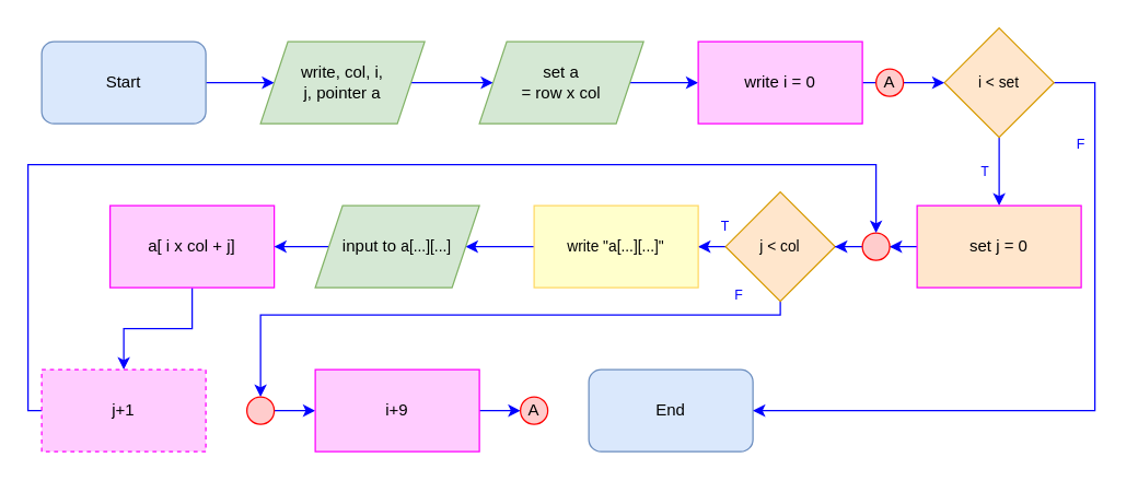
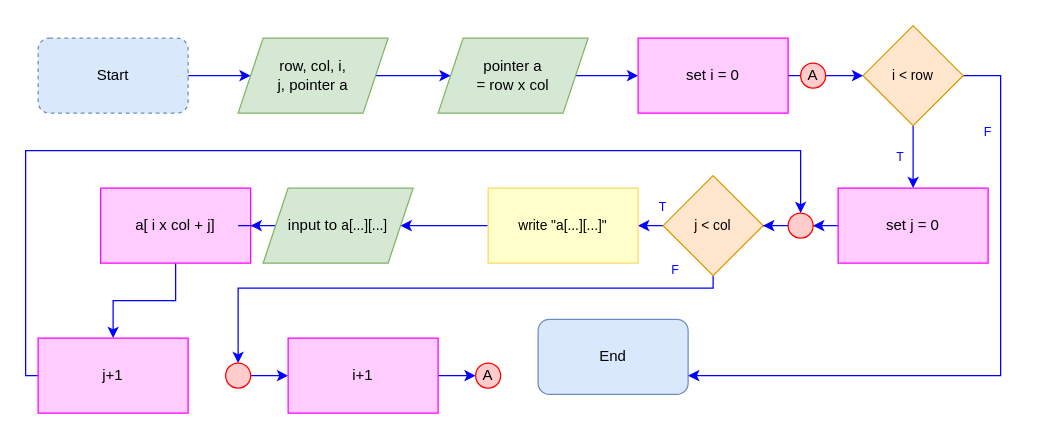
- <mxCell id="3" value="Start" style="rounded=1;whiteSpace=wrap;html=1;fillColor=#dae8fc;strokeColor=#6c8ebf;" parent="1" vertex="1"><mxGeometry x="30" y="30" width="120" height="60" as="geometry" /></mxCell>
+ <mxCell id="3" value="Start" style="rounded=1;whiteSpace=wrap;html=1;fillColor=#dae8fc;strokeColor=#6c8ebf;dashed=1;" parent="1" vertex="1"><mxGeometry x="30" y="30" width="120" height="60" as="geometry" /></mxCell>
- <mxCell id="5" value="write, col, i,&lt;br&gt;j, pointer a" style="shape=parallelogram;perimeter=parallelogramPerimeter;whiteSpace=wrap;html=1;fixedSize=1;fillColor=#d5e8d4;strokeColor=#82b366;" parent="1" vertex="1"><mxGeometry x="190" y="30" width="120" height="60" as="geometry" /></mxCell>
+ <mxCell id="5" value="row, col, i,&lt;br&gt;j, pointer a" style="shape=parallelogram;perimeter=parallelogramPerimeter;whiteSpace=wrap;html=1;fixedSize=1;fillColor=#d5e8d4;strokeColor=#82b366;" parent="1" vertex="1"><mxGeometry x="190" y="30" width="120" height="60" as="geometry" /></mxCell>
- <mxCell id="7" value="set a &lt;br&gt;= row x col" style="shape=parallelogram;perimeter=parallelogramPerimeter;whiteSpace=wrap;html=1;fixedSize=1;fillColor=#d5e8d4;strokeColor=#82b366;" parent="1" vertex="1"><mxGeometry x="350" y="30" width="120" height="60" as="geometry" /></mxCell>
+ <mxCell id="7" value="pointer a &lt;br&gt;= row x col" style="shape=parallelogram;perimeter=parallelogramPerimeter;whiteSpace=wrap;html=1;fixedSize=1;fillColor=#d5e8d4;strokeColor=#82b366;" parent="1" vertex="1"><mxGeometry x="350" y="30" width="120" height="60" as="geometry" /></mxCell>
- <mxCell id="13" value="write i = 0" style="whiteSpace=wrap;html=1;fillColor=#FFCCFF;strokeColor=#FF00FF;" parent="1" vertex="1"><mxGeometry x="510" y="30" width="120" height="60" as="geometry" /></mxCell>
+ <mxCell id="13" value="set i = 0" style="whiteSpace=wrap;html=1;fillColor=#FFCCFF;strokeColor=#FF00FF;" parent="1" vertex="1"><mxGeometry x="510" y="30" width="120" height="60" as="geometry" /></mxCell>
- <mxCell id="11" value="i &amp;lt; set" style="rhombus;whiteSpace=wrap;html=1;strokeColor=#d79b00;fontFamily=Helvetica;fontSize=11;fillColor=#ffe6cc;" parent="1" vertex="1"><mxGeometry x="690" y="20" width="80" height="80" as="geometry" /></mxCell>
+ <mxCell id="11" value="i &amp;lt; row" style="rhombus;whiteSpace=wrap;html=1;strokeColor=#d79b00;fontFamily=Helvetica;fontSize=11;fillColor=#ffe6cc;" parent="1" vertex="1"><mxGeometry x="690" y="20" width="80" height="80" as="geometry" /></mxCell>
- <mxCell id="32" value="input to&amp;nbsp;&lt;span style=&quot;font-size: 11px;&quot;&gt;a[...][...]&lt;/span&gt;" style="shape=parallelogram;perimeter=parallelogramPerimeter;whiteSpace=wrap;html=1;fixedSize=1;fillColor=#d5e8d4;strokeColor=#82b366;" parent="1" vertex="1"><mxGeometry x="230" y="150" width="120" height="60" as="geometry" /></mxCell>
+ <mxCell id="32" value="input to&amp;nbsp;&lt;span style=&quot;font-size: 11px;&quot;&gt;a[...][...]&lt;/span&gt;" style="shape=parallelogram;perimeter=parallelogramPerimeter;whiteSpace=wrap;html=1;fixedSize=1;fillColor=#d5e8d4;strokeColor=#82b366;" parent="1" vertex="1"><mxGeometry x="210" y="150" width="120" height="60" as="geometry" /></mxCell>
- <mxCell id="15" value="set j = 0" style="whiteSpace=wrap;html=1;fillColor=#ffe6cc;strokeColor=#FF00FF;" parent="1" vertex="1"><mxGeometry x="670" y="150" width="120" height="60" as="geometry" /></mxCell>
+ <mxCell id="15" value="set j = 0" style="whiteSpace=wrap;html=1;fillColor=#FFCCFF;strokeColor=#FF00FF;" parent="1" vertex="1"><mxGeometry x="670" y="150" width="120" height="60" as="geometry" /></mxCell>
- <mxCell id="27" value="j+1" style="whiteSpace=wrap;html=1;fillColor=#FFCCFF;strokeColor=#FF00FF;dashed=1;" parent="1" vertex="1"><mxGeometry x="30" y="270" width="120" height="60" as="geometry" /></mxCell>
+ <mxCell id="27" value="j+1" style="whiteSpace=wrap;html=1;fillColor=#FFCCFF;strokeColor=#FF00FF;" parent="1" vertex="1"><mxGeometry x="30" y="270" width="120" height="60" as="geometry" /></mxCell>
- <mxCell id="34" value="i+9" style="whiteSpace=wrap;html=1;fillColor=#FFCCFF;strokeColor=#FF00FF;" parent="1" vertex="1"><mxGeometry x="230" y="270" width="120" height="60" as="geometry" /></mxCell>
+ <mxCell id="34" value="i+1" style="whiteSpace=wrap;html=1;fillColor=#FFCCFF;strokeColor=#FF00FF;" parent="1" vertex="1"><mxGeometry x="230" y="270" width="120" height="60" as="geometry" /></mxCell>
- <mxCell id="8" value="End" style="rounded=1;whiteSpace=wrap;html=1;fillColor=#dae8fc;strokeColor=#6c8ebf;" parent="1" vertex="1"><mxGeometry x="430" y="270" width="120" height="60" as="geometry" /></mxCell>
+ <mxCell id="8" value="End" style="rounded=1;whiteSpace=wrap;html=1;fillColor=#dae8fc;strokeColor=#6c8ebf;" parent="1" vertex="1"><mxGeometry x="430" y="255" width="120" height="60" as="geometry" /></mxCell>
